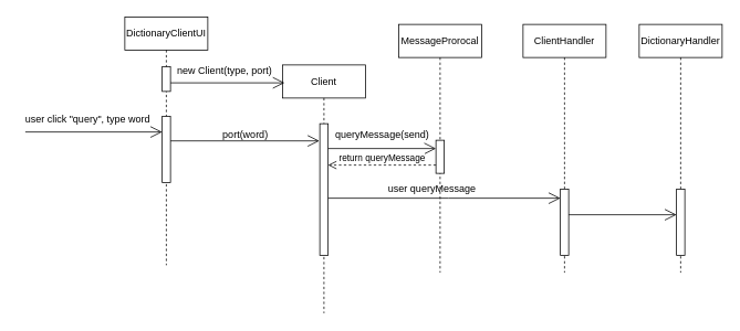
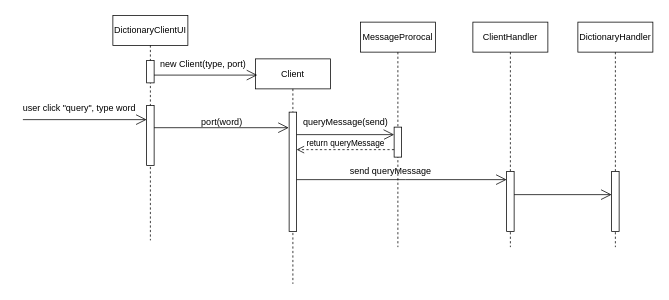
- <mxCell id="21" value="user queryMessage" style="text;html=1;align=center;verticalAlign=middle;resizable=0;points=[];autosize=1;strokeColor=none;fillColor=none;" vertex="1" parent="1"><mxGeometry x="455" y="213" width="130" height="30" as="geometry" /></mxCell>
+ <mxCell id="21" value="send queryMessage" style="text;html=1;align=center;verticalAlign=middle;resizable=0;points=[];autosize=1;strokeColor=none;fillColor=none;" vertex="1" parent="1"><mxGeometry x="455" y="213" width="130" height="30" as="geometry" /></mxCell>
